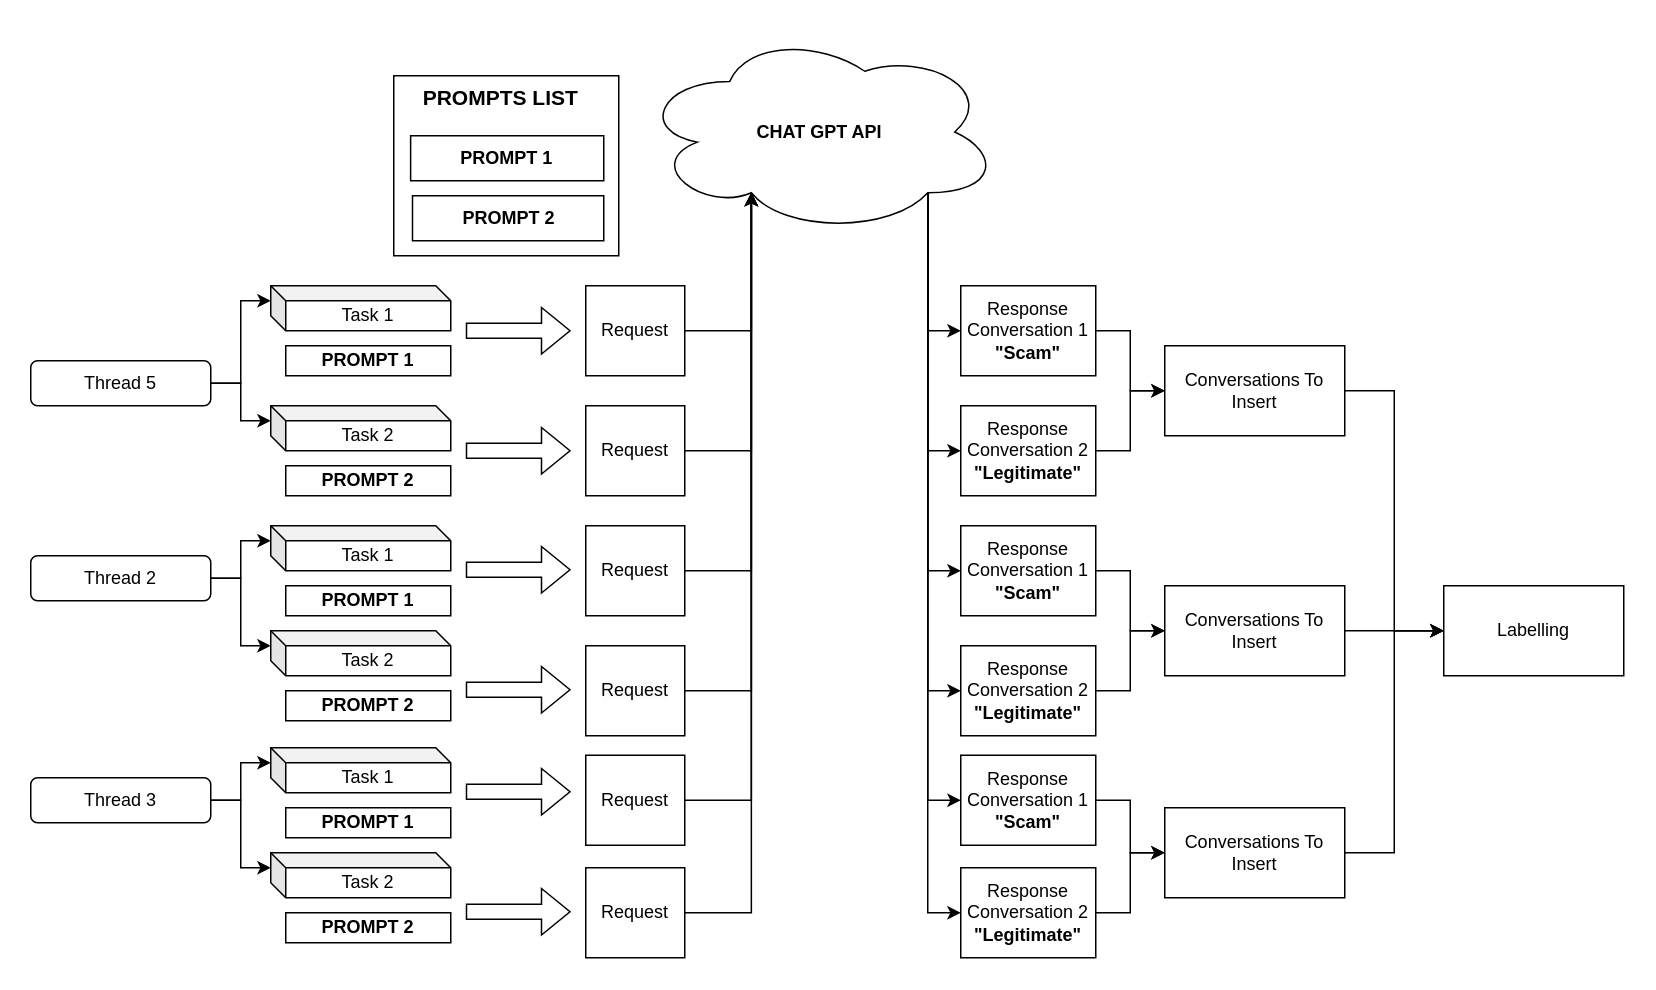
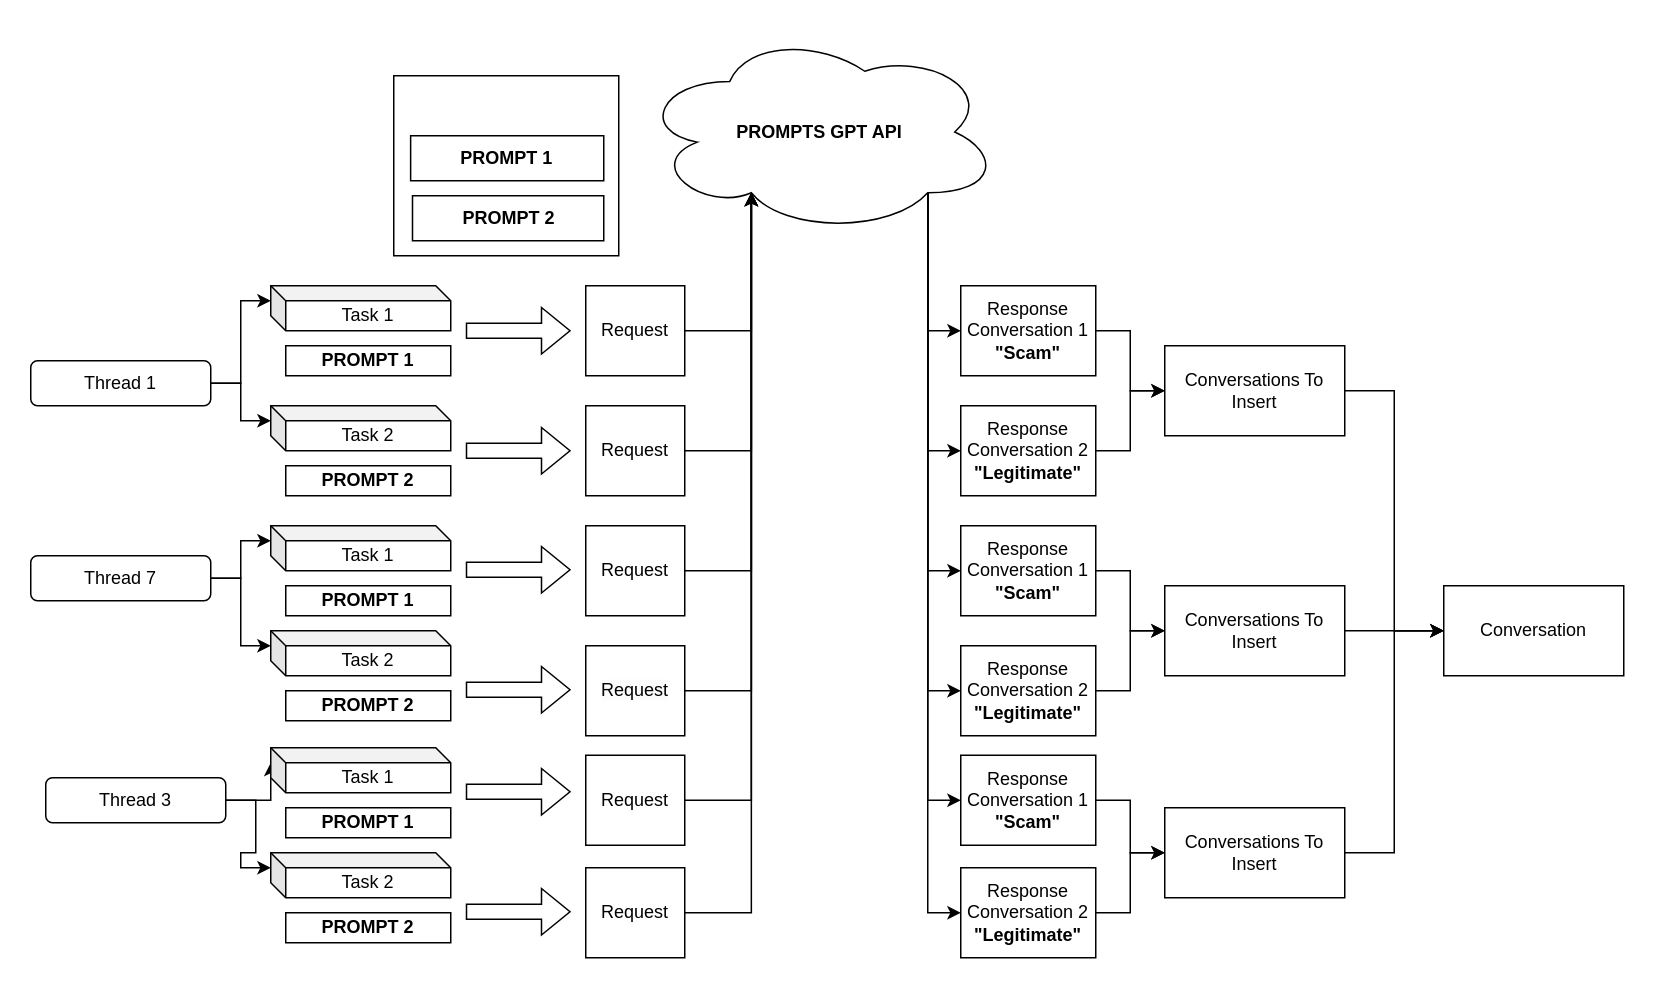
- <mxCell id="5" value="&lt;b&gt;&lt;font style=&quot;font-size: 14px;&quot;&gt;PROMPTS LIST&lt;/font&gt;&lt;/b&gt;" style="text;html=1;strokeColor=none;fillColor=none;align=center;verticalAlign=middle;whiteSpace=wrap;rounded=0;" vertex="1" parent="1"><mxGeometry x="273.25" y="50" width="121.25" height="30" as="geometry" /></mxCell>
- <mxCell id="33" value="&lt;b&gt;CHAT GPT API&lt;/b&gt;" style="ellipse;shape=cloud;whiteSpace=wrap;html=1;" vertex="1" parent="1"><mxGeometry x="426" y="20" width="240" height="135" as="geometry" /></mxCell>
+ <mxCell id="33" value="&lt;b&gt;PROMPTS GPT API&lt;/b&gt;" style="ellipse;shape=cloud;whiteSpace=wrap;html=1;" vertex="1" parent="1"><mxGeometry x="426" y="20" width="240" height="135" as="geometry" /></mxCell>
- <mxCell id="8" value="Thread 5" style="rounded=1;whiteSpace=wrap;html=1;" vertex="1" parent="1"><mxGeometry x="20" y="240" width="120" height="30" as="geometry" /></mxCell>
+ <mxCell id="8" value="Thread 1" style="rounded=1;whiteSpace=wrap;html=1;" vertex="1" parent="1"><mxGeometry x="20" y="240" width="120" height="30" as="geometry" /></mxCell>
- <mxCell id="11" value="Thread 2" style="rounded=1;whiteSpace=wrap;html=1;" vertex="1" parent="1"><mxGeometry x="20" y="370" width="120" height="30" as="geometry" /></mxCell>
+ <mxCell id="11" value="Thread 7" style="rounded=1;whiteSpace=wrap;html=1;" vertex="1" parent="1"><mxGeometry x="20" y="370" width="120" height="30" as="geometry" /></mxCell>
- <mxCell id="70" value="Labelling" style="rounded=0;whiteSpace=wrap;html=1;" vertex="1" parent="1"><mxGeometry x="962" y="390" width="120" height="60" as="geometry" /></mxCell>
+ <mxCell id="70" value="Conversation" style="rounded=0;whiteSpace=wrap;html=1;" vertex="1" parent="1"><mxGeometry x="962" y="390" width="120" height="60" as="geometry" /></mxCell>
- <mxCell id="21" value="Thread 3" style="rounded=1;whiteSpace=wrap;html=1;" vertex="1" parent="1"><mxGeometry x="20" y="518" width="120" height="30" as="geometry" /></mxCell>
+ <mxCell id="21" value="Thread 3" style="rounded=1;whiteSpace=wrap;html=1;" vertex="1" parent="1"><mxGeometry x="30" y="518" width="120" height="30" as="geometry" /></mxCell>
